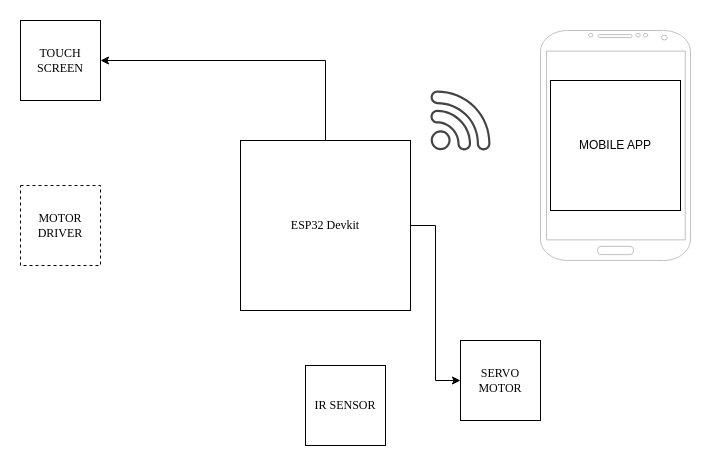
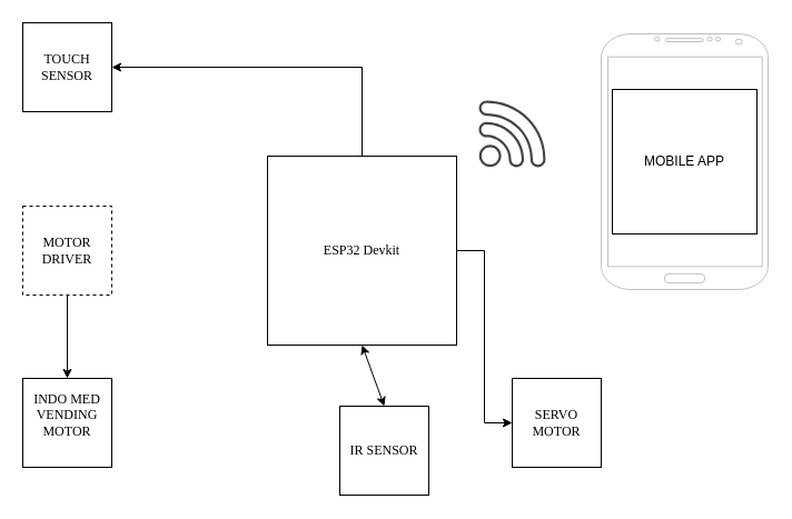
- <mxCell id="6" value="&lt;font face=&quot;Times New Roman&quot;&gt;TOUCH SCREEN&lt;/font&gt;" style="whiteSpace=wrap;html=1;aspect=fixed;" parent="1" vertex="1"><mxGeometry x="20" y="20" width="80" height="80" as="geometry" /></mxCell>
+ <mxCell id="6" value="&lt;font face=&quot;Times New Roman&quot;&gt;TOUCH SENSOR&lt;/font&gt;" style="whiteSpace=wrap;html=1;aspect=fixed;" parent="1" vertex="1"><mxGeometry x="20" y="20" width="80" height="80" as="geometry" /></mxCell>
+ <mxCell id="9" style="edgeStyle=orthogonalEdgeStyle;rounded=0;orthogonalLoop=1;jettySize=auto;html=1;exitX=0.5;exitY=1;exitDx=0;exitDy=0;entryX=0.5;entryY=0;entryDx=0;entryDy=0;" parent="1" source="10" target="5" edge="1"><mxGeometry relative="1" as="geometry" /></mxCell>
+ <mxCell id="14" value="" style="endArrow=classic;startArrow=classic;html=1;rounded=0;entryX=0.5;entryY=1;entryDx=0;entryDy=0;exitX=0.5;exitY=0;exitDx=0;exitDy=0;" parent="1" source="8" target="4" edge="1"><mxGeometry width="50" height="50" relative="1" as="geometry"><mxPoint x="290" y="370" as="sourcePoint" /><mxPoint x="340" y="320" as="targetPoint" /></mxGeometry></mxCell>
+ <mxCell id="5" value="&lt;font face=&quot;Times New Roman&quot;&gt;INDO MED VENDING MOTOR&lt;/font&gt;&lt;div&gt;&lt;font face=&quot;Times New Roman&quot;&gt;&lt;br&gt;&lt;/font&gt;&lt;/div&gt;" style="whiteSpace=wrap;html=1;aspect=fixed;" parent="1" vertex="1"><mxGeometry x="20" y="340" width="80" height="80" as="geometry" /></mxCell>
